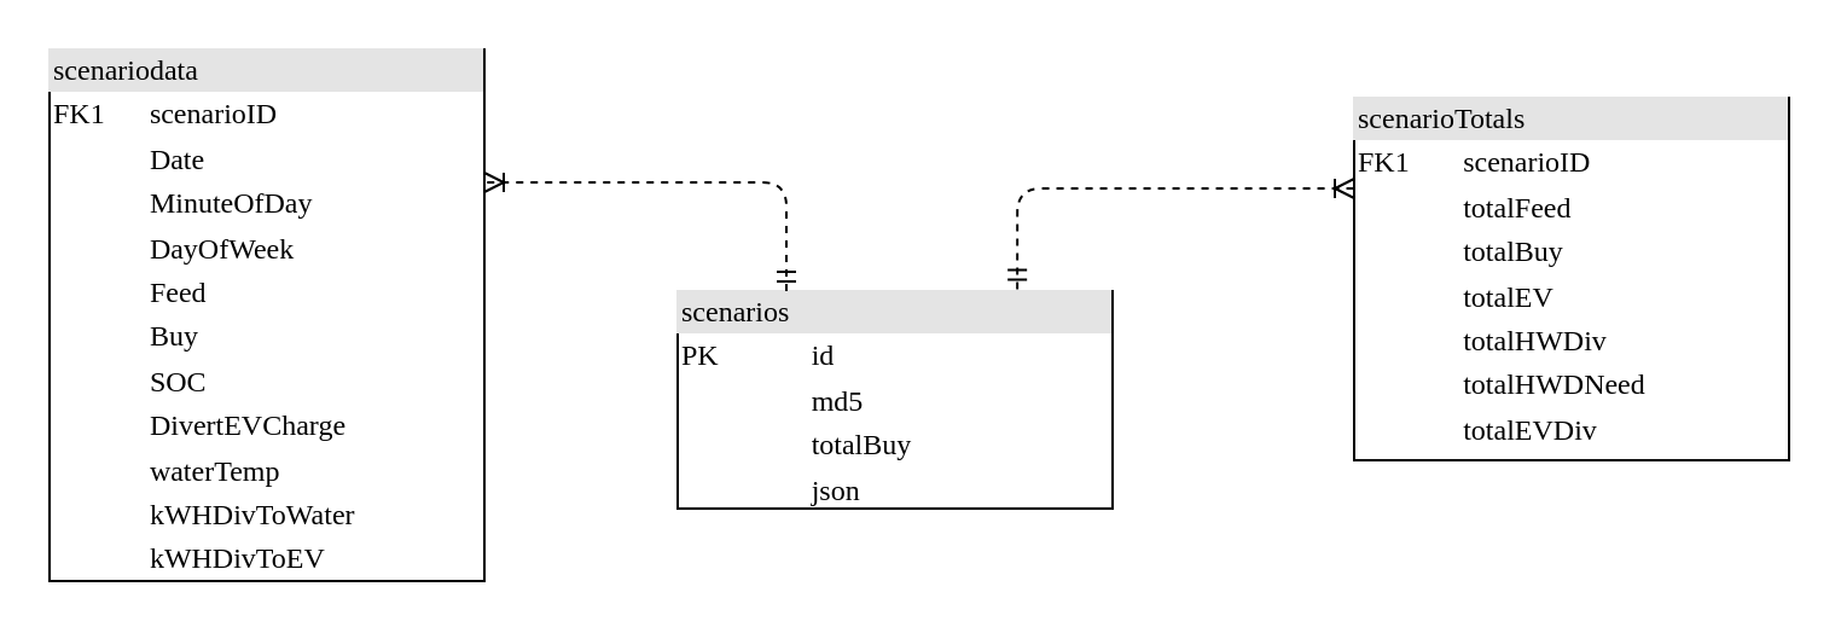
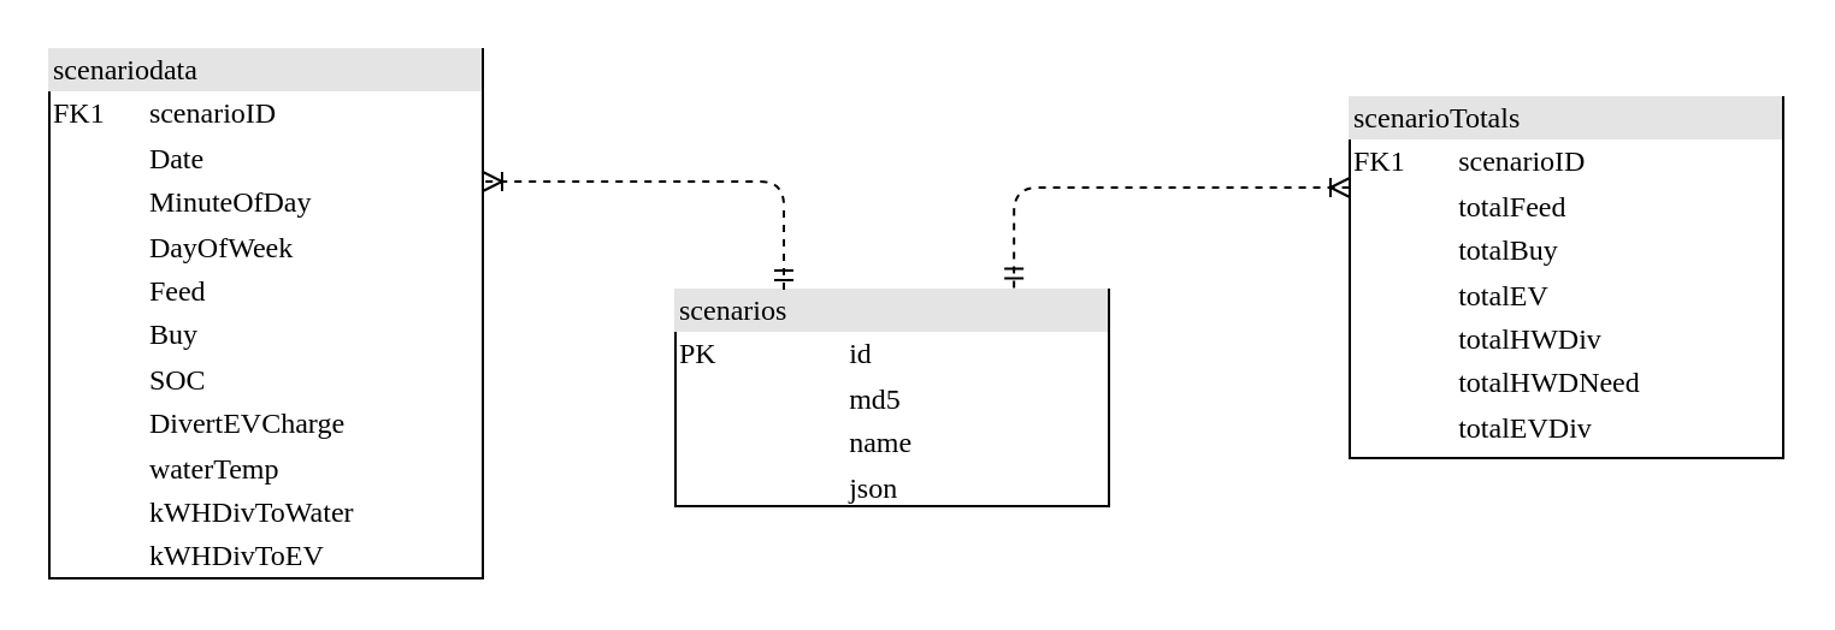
- <mxCell id="3" value="&lt;div style=&quot;box-sizing: border-box ; width: 100% ; background: #e4e4e4 ; padding: 2px&quot;&gt;scenarios&lt;/div&gt;&lt;table style=&quot;width: 100% ; font-size: 1em&quot; cellpadding=&quot;2&quot; cellspacing=&quot;0&quot;&gt;&lt;tbody&gt;&lt;tr&gt;&lt;td&gt;PK&lt;/td&gt;&lt;td&gt;id&lt;/td&gt;&lt;/tr&gt;&lt;tr&gt;&lt;td&gt;&lt;br&gt;&lt;/td&gt;&lt;td&gt;md5&lt;/td&gt;&lt;/tr&gt;&lt;tr&gt;&lt;td&gt;&lt;/td&gt;&lt;td&gt;totalBuy&lt;/td&gt;&lt;/tr&gt;&lt;tr&gt;&lt;td&gt;&lt;br&gt;&lt;/td&gt;&lt;td&gt;json&lt;br&gt;&lt;/td&gt;&lt;/tr&gt;&lt;tr&gt;&lt;td&gt;&lt;/td&gt;&lt;td&gt;&lt;br&gt;&lt;/td&gt;&lt;/tr&gt;&lt;/tbody&gt;&lt;/table&gt;" style="verticalAlign=top;align=left;overflow=fill;html=1;rounded=0;shadow=0;comic=0;labelBackgroundColor=none;strokeWidth=1;fontFamily=Verdana;fontSize=12" vertex="1" parent="1"><mxGeometry x="280" y="120" width="180" height="90" as="geometry" /></mxCell>
+ <mxCell id="3" value="&lt;div style=&quot;box-sizing: border-box ; width: 100% ; background: #e4e4e4 ; padding: 2px&quot;&gt;scenarios&lt;/div&gt;&lt;table style=&quot;width: 100% ; font-size: 1em&quot; cellpadding=&quot;2&quot; cellspacing=&quot;0&quot;&gt;&lt;tbody&gt;&lt;tr&gt;&lt;td&gt;PK&lt;/td&gt;&lt;td&gt;id&lt;/td&gt;&lt;/tr&gt;&lt;tr&gt;&lt;td&gt;&lt;br&gt;&lt;/td&gt;&lt;td&gt;md5&lt;/td&gt;&lt;/tr&gt;&lt;tr&gt;&lt;td&gt;&lt;/td&gt;&lt;td&gt;name&lt;/td&gt;&lt;/tr&gt;&lt;tr&gt;&lt;td&gt;&lt;br&gt;&lt;/td&gt;&lt;td&gt;json&lt;br&gt;&lt;/td&gt;&lt;/tr&gt;&lt;tr&gt;&lt;td&gt;&lt;/td&gt;&lt;td&gt;&lt;br&gt;&lt;/td&gt;&lt;/tr&gt;&lt;/tbody&gt;&lt;/table&gt;" style="verticalAlign=top;align=left;overflow=fill;html=1;rounded=0;shadow=0;comic=0;labelBackgroundColor=none;strokeWidth=1;fontFamily=Verdana;fontSize=12" vertex="1" parent="1"><mxGeometry x="280" y="120" width="180" height="90" as="geometry" /></mxCell>
